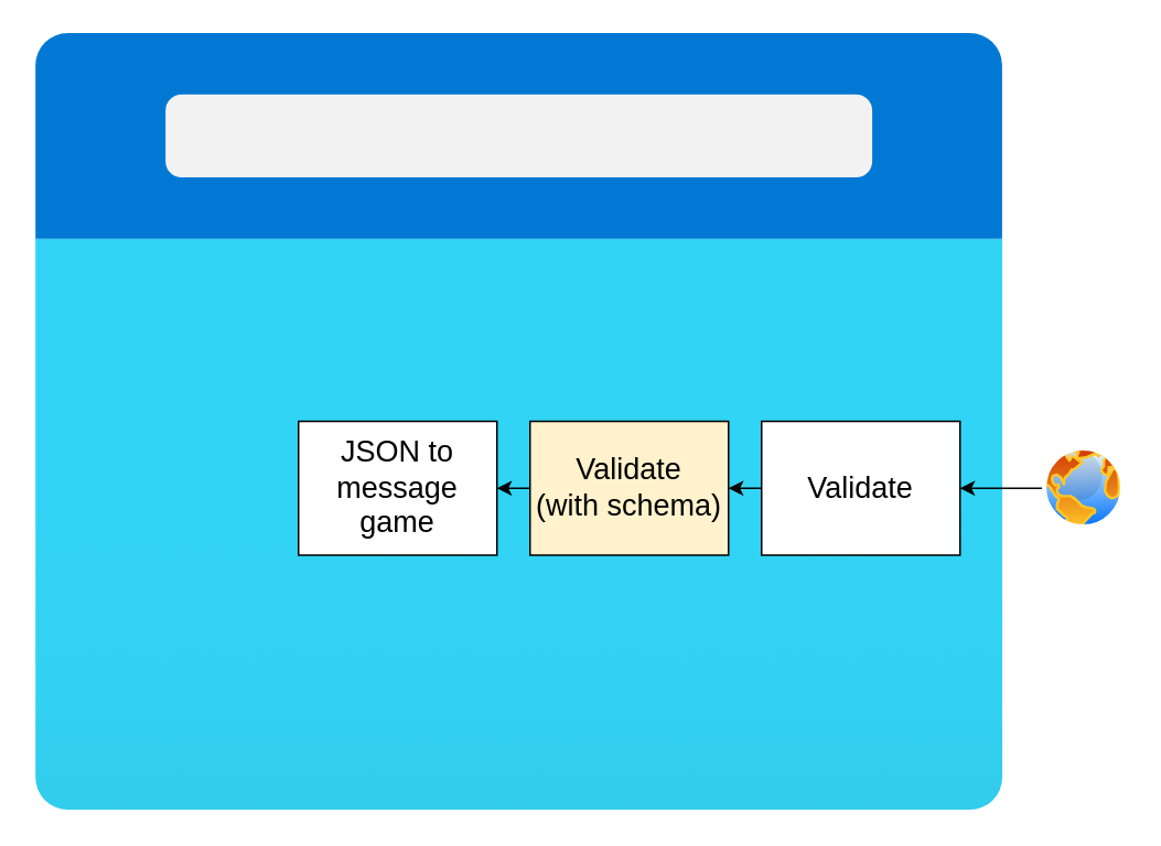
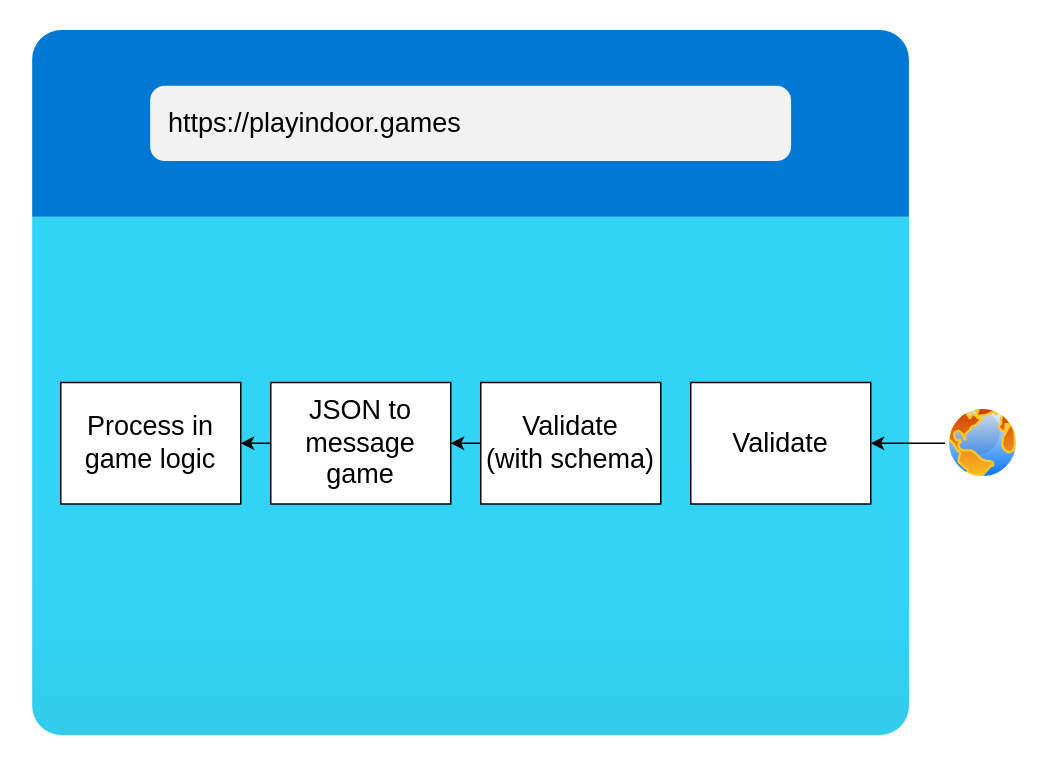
+ <mxCell id="9" value="&lt;font style=&quot;font-size: 18px&quot;&gt;https://playindoor.games&lt;/font&gt;" style="text;html=1;strokeColor=none;fillColor=none;align=left;verticalAlign=middle;whiteSpace=wrap;rounded=0;" vertex="1" parent="1"><mxGeometry x="110" y="52" width="300" height="60" as="geometry" /></mxCell>
+ <mxCell id="12" value="&lt;font style=&quot;font-size: 18px&quot;&gt;Process in game logic&lt;br&gt;&lt;/font&gt;" style="rounded=0;whiteSpace=wrap;html=1;" vertex="1" parent="1"><mxGeometry x="40" y="254.5" width="120" height="81" as="geometry" /></mxCell>
+ <mxCell id="10" style="edgeStyle=orthogonalEdgeStyle;rounded=0;orthogonalLoop=1;jettySize=auto;html=1;exitX=0;exitY=0.5;exitDx=0;exitDy=0;entryX=1;entryY=0.5;entryDx=0;entryDy=0;" edge="1" parent="1" source="11" target="12"><mxGeometry relative="1" as="geometry" /></mxCell>
- <mxCell id="8" value="&lt;font style=&quot;font-size: 18px&quot;&gt;Validate&lt;br&gt;(with schema)&lt;br&gt;&lt;/font&gt;" style="rounded=0;whiteSpace=wrap;html=1;fillColor=#fff2cc;" vertex="1" parent="1"><mxGeometry x="320" y="254.5" width="120" height="81" as="geometry" /></mxCell>
+ <mxCell id="8" value="&lt;font style=&quot;font-size: 18px&quot;&gt;Validate&lt;br&gt;(with schema)&lt;br&gt;&lt;/font&gt;" style="rounded=0;whiteSpace=wrap;html=1;" vertex="1" parent="1"><mxGeometry x="320" y="254.5" width="120" height="81" as="geometry" /></mxCell>
- <mxCell id="5" style="edgeStyle=orthogonalEdgeStyle;rounded=0;orthogonalLoop=1;jettySize=auto;html=1;exitX=0;exitY=0.5;exitDx=0;exitDy=0;entryX=1;entryY=0.5;entryDx=0;entryDy=0;" edge="1" parent="1" source="6" target="8"><mxGeometry relative="1" as="geometry" /></mxCell>
